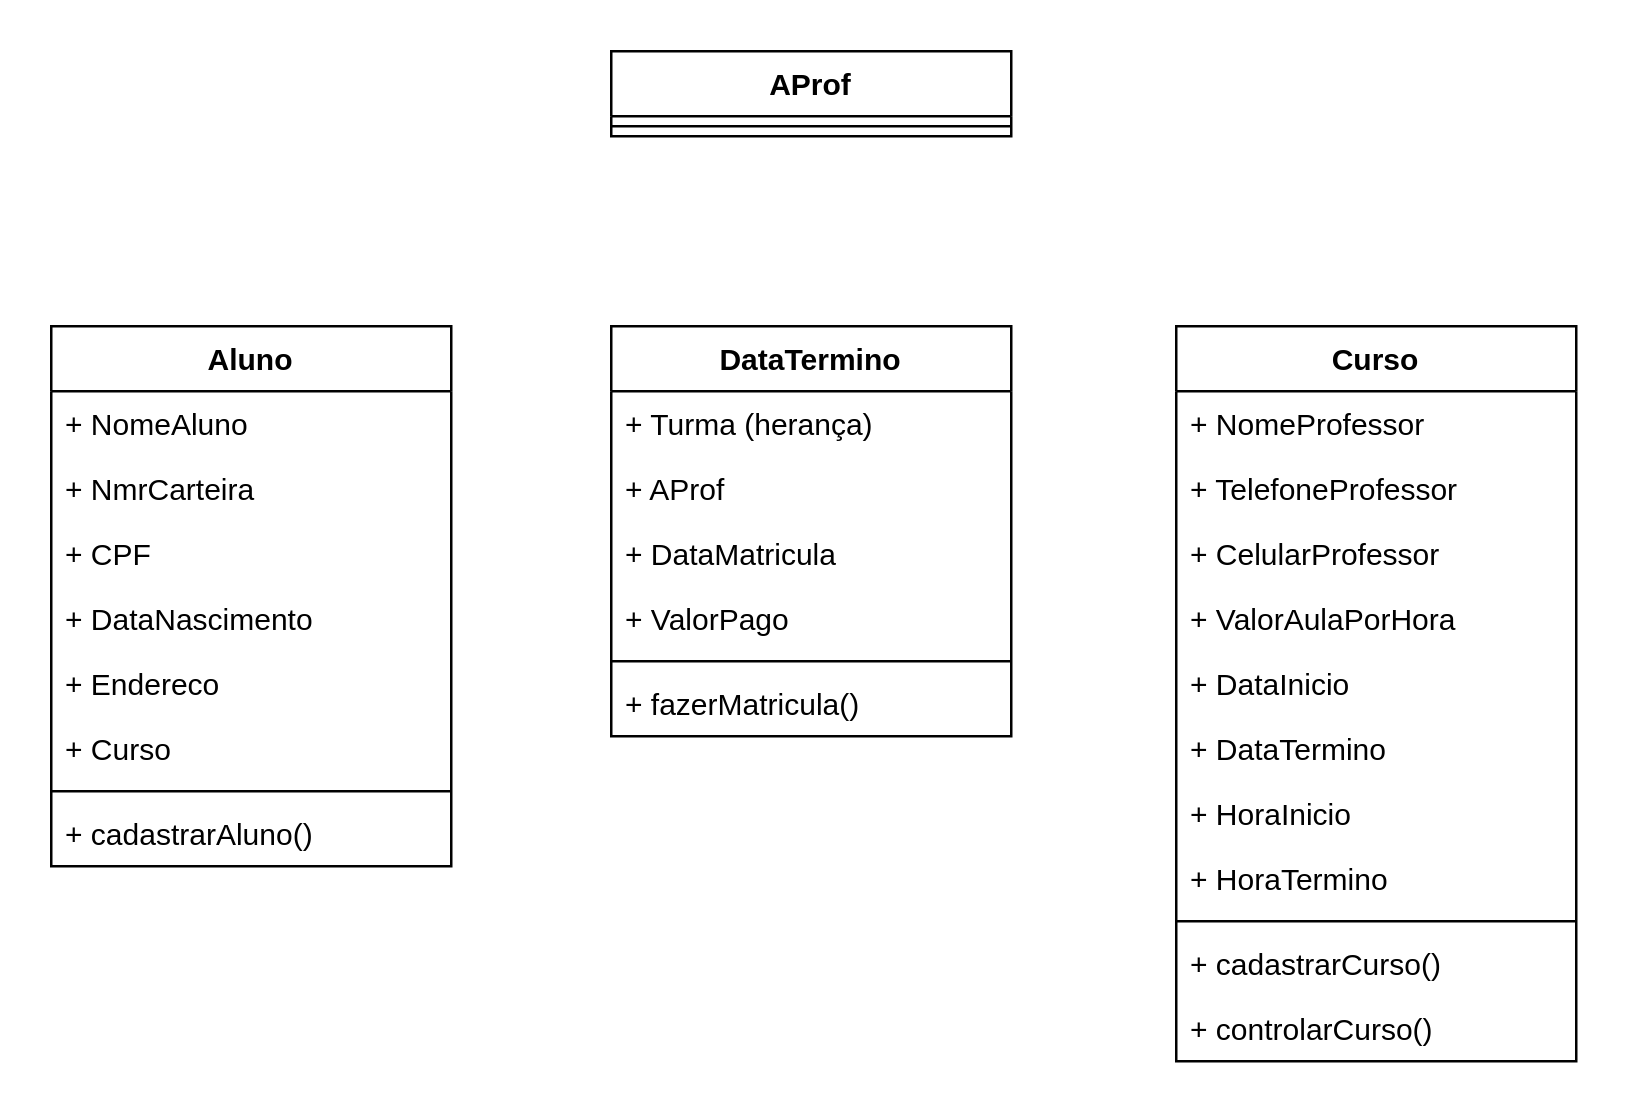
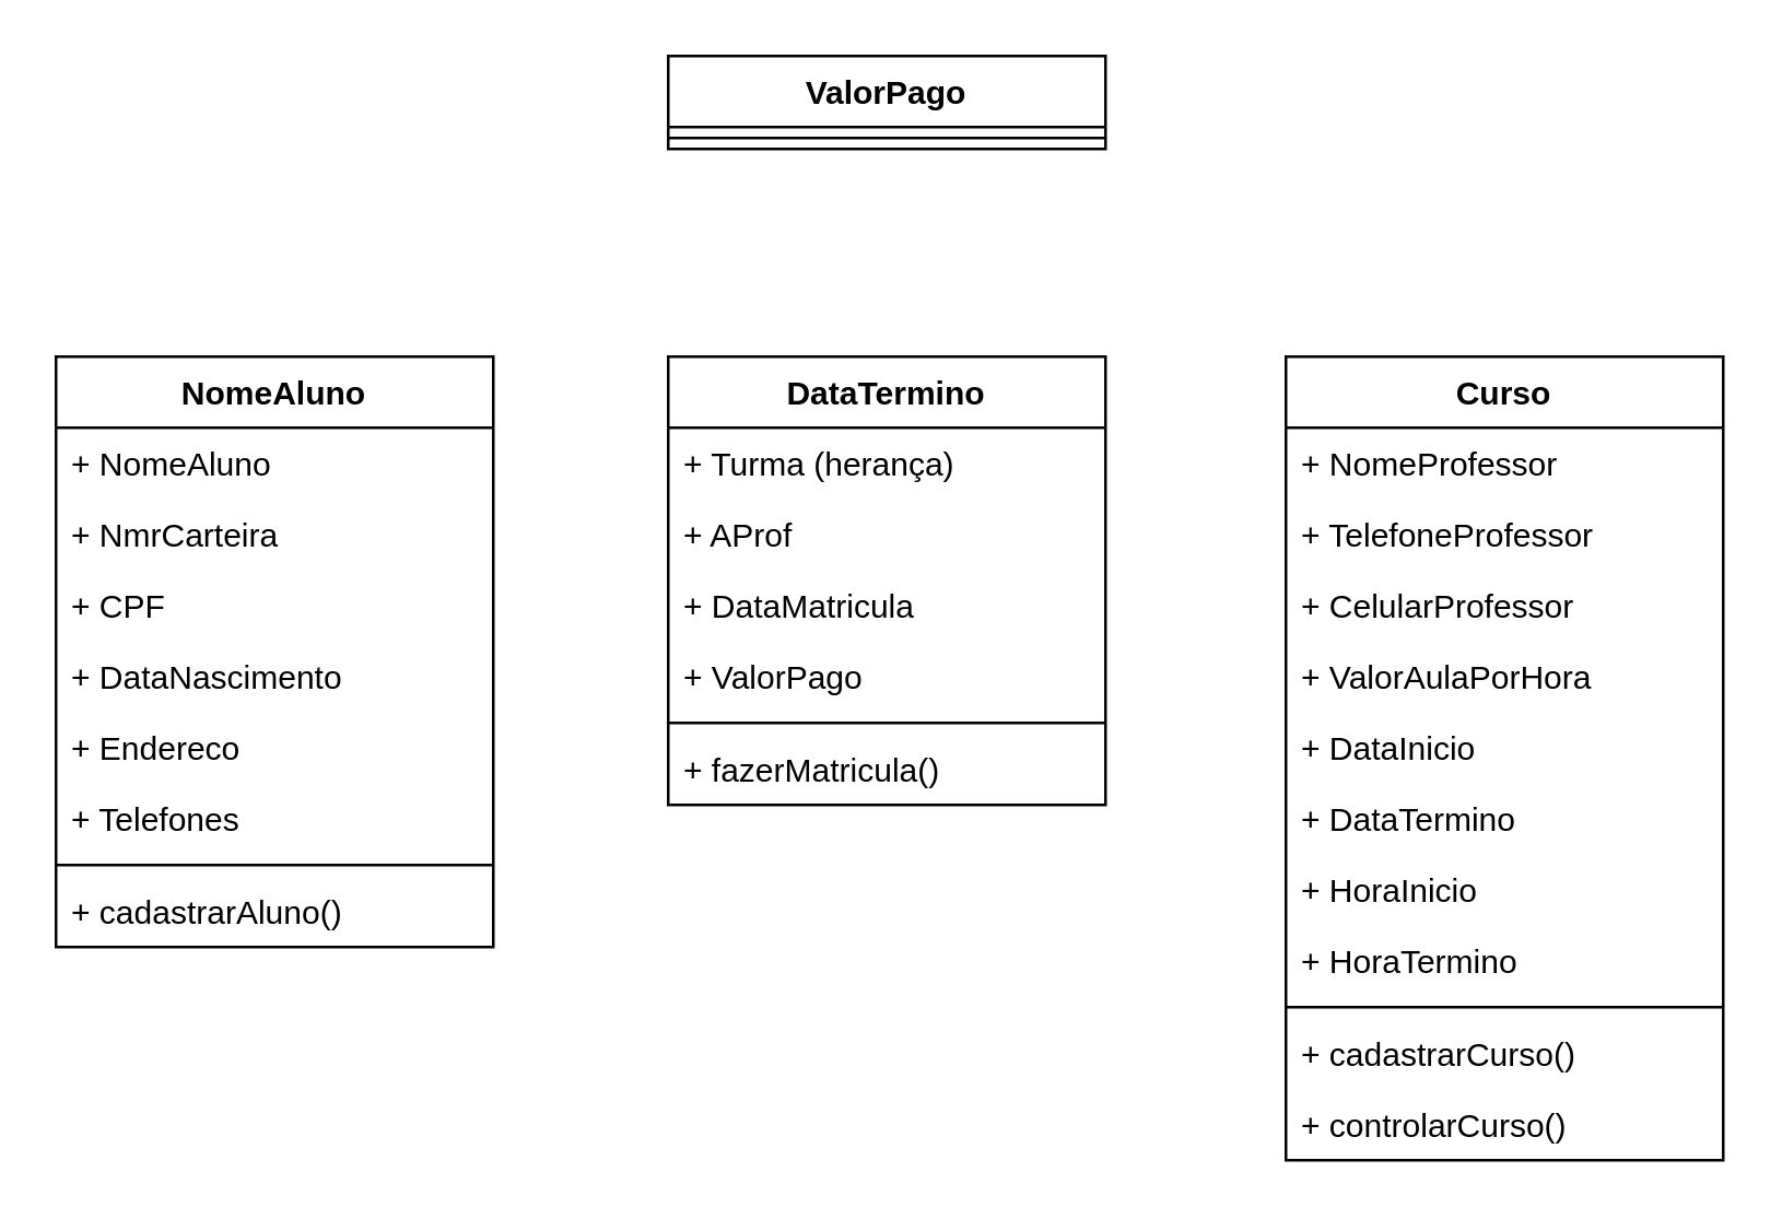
- <mxCell id="2" value="AProf " style="swimlane;fontStyle=1;align=center;verticalAlign=top;childLayout=stackLayout;horizontal=1;startSize=26;horizontalStack=0;resizeParent=1;resizeParentMax=0;resizeLast=0;collapsible=1;marginBottom=0;" vertex="1" parent="1"><mxGeometry x="244" y="20" width="160" height="34" as="geometry" /></mxCell>
+ <mxCell id="2" value="ValorPago " style="swimlane;fontStyle=1;align=center;verticalAlign=top;childLayout=stackLayout;horizontal=1;startSize=26;horizontalStack=0;resizeParent=1;resizeParentMax=0;resizeLast=0;collapsible=1;marginBottom=0;" vertex="1" parent="1"><mxGeometry x="244" y="20" width="160" height="34" as="geometry" /></mxCell>
- <mxCell id="16" value="Aluno" style="swimlane;fontStyle=1;align=center;verticalAlign=top;childLayout=stackLayout;horizontal=1;startSize=26;horizontalStack=0;resizeParent=1;resizeParentMax=0;resizeLast=0;collapsible=1;marginBottom=0;" vertex="1" parent="1"><mxGeometry x="20" y="130" width="160" height="216" as="geometry" /></mxCell>
+ <mxCell id="16" value="NomeAluno" style="swimlane;fontStyle=1;align=center;verticalAlign=top;childLayout=stackLayout;horizontal=1;startSize=26;horizontalStack=0;resizeParent=1;resizeParentMax=0;resizeLast=0;collapsible=1;marginBottom=0;" vertex="1" parent="1"><mxGeometry x="20" y="130" width="160" height="216" as="geometry" /></mxCell>
- <mxCell id="22" value="+ Curso" style="text;strokeColor=none;fillColor=none;align=left;verticalAlign=top;spacingLeft=4;spacingRight=4;overflow=hidden;rotatable=0;points=[[0,0.5],[1,0.5]];portConstraint=eastwest;" vertex="1" parent="16"><mxGeometry y="156" width="160" height="26" as="geometry" /></mxCell>
+ <mxCell id="22" value="+ Telefones" style="text;strokeColor=none;fillColor=none;align=left;verticalAlign=top;spacingLeft=4;spacingRight=4;overflow=hidden;rotatable=0;points=[[0,0.5],[1,0.5]];portConstraint=eastwest;" vertex="1" parent="16"><mxGeometry y="156" width="160" height="26" as="geometry" /></mxCell>
